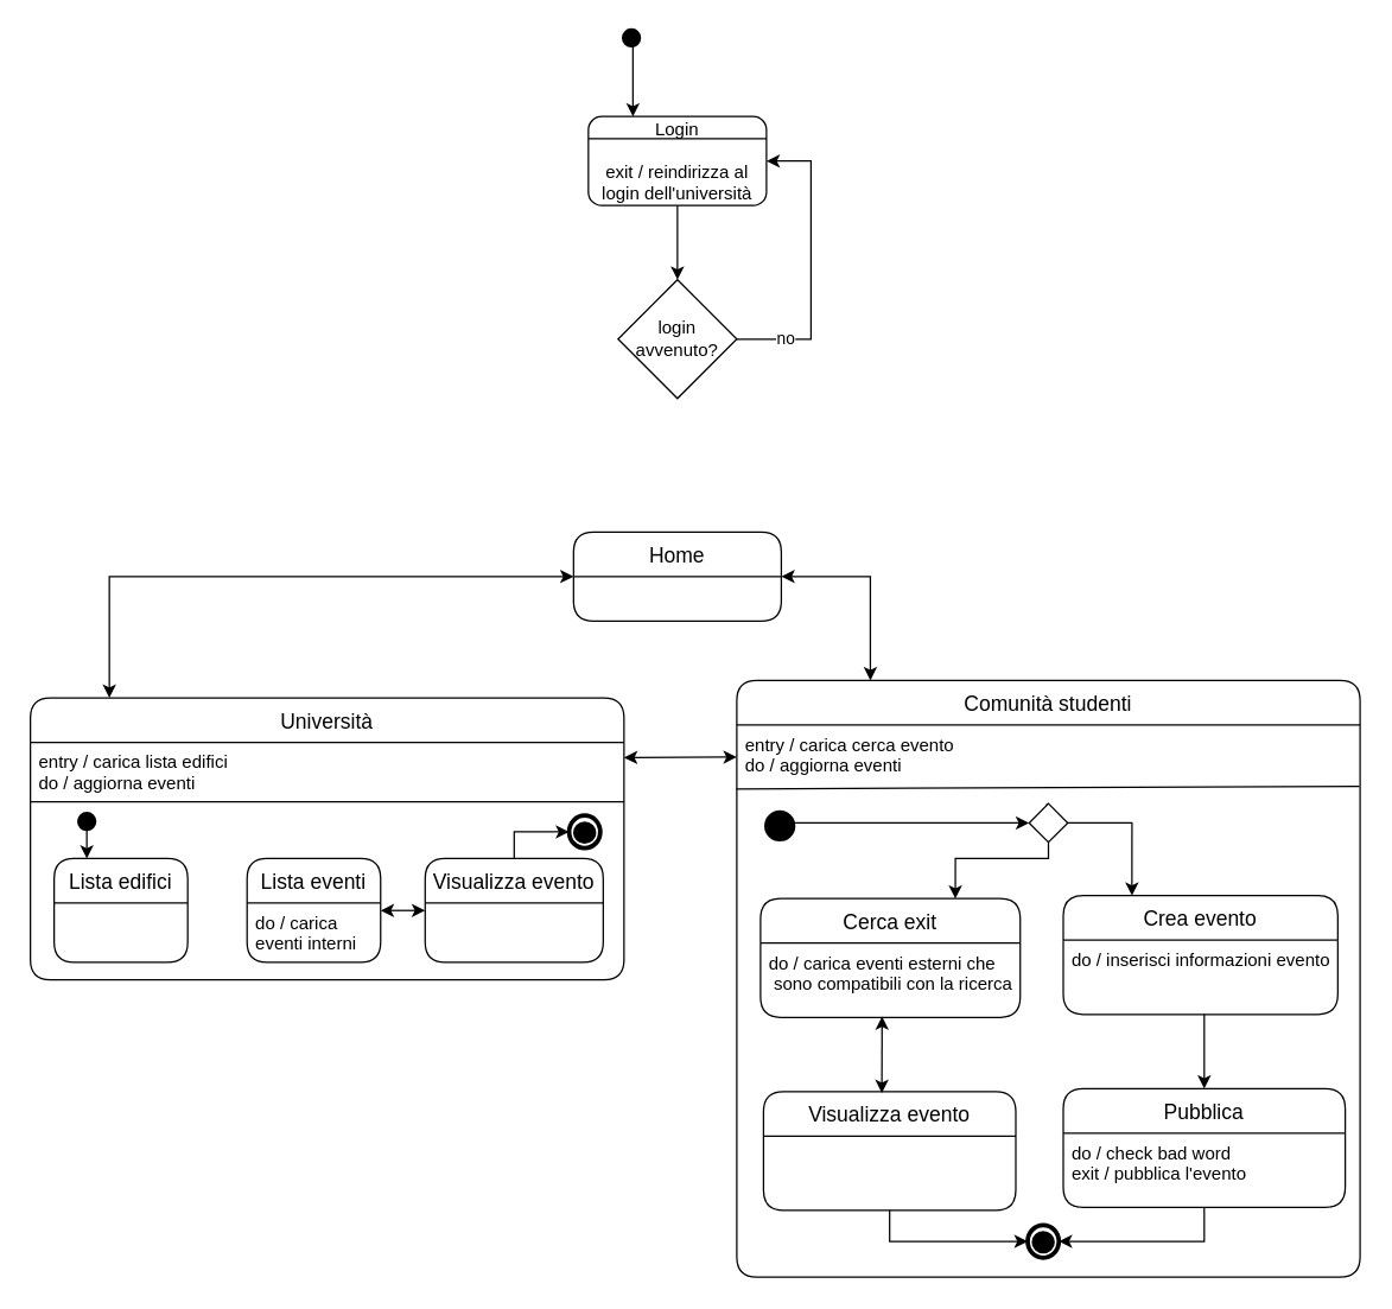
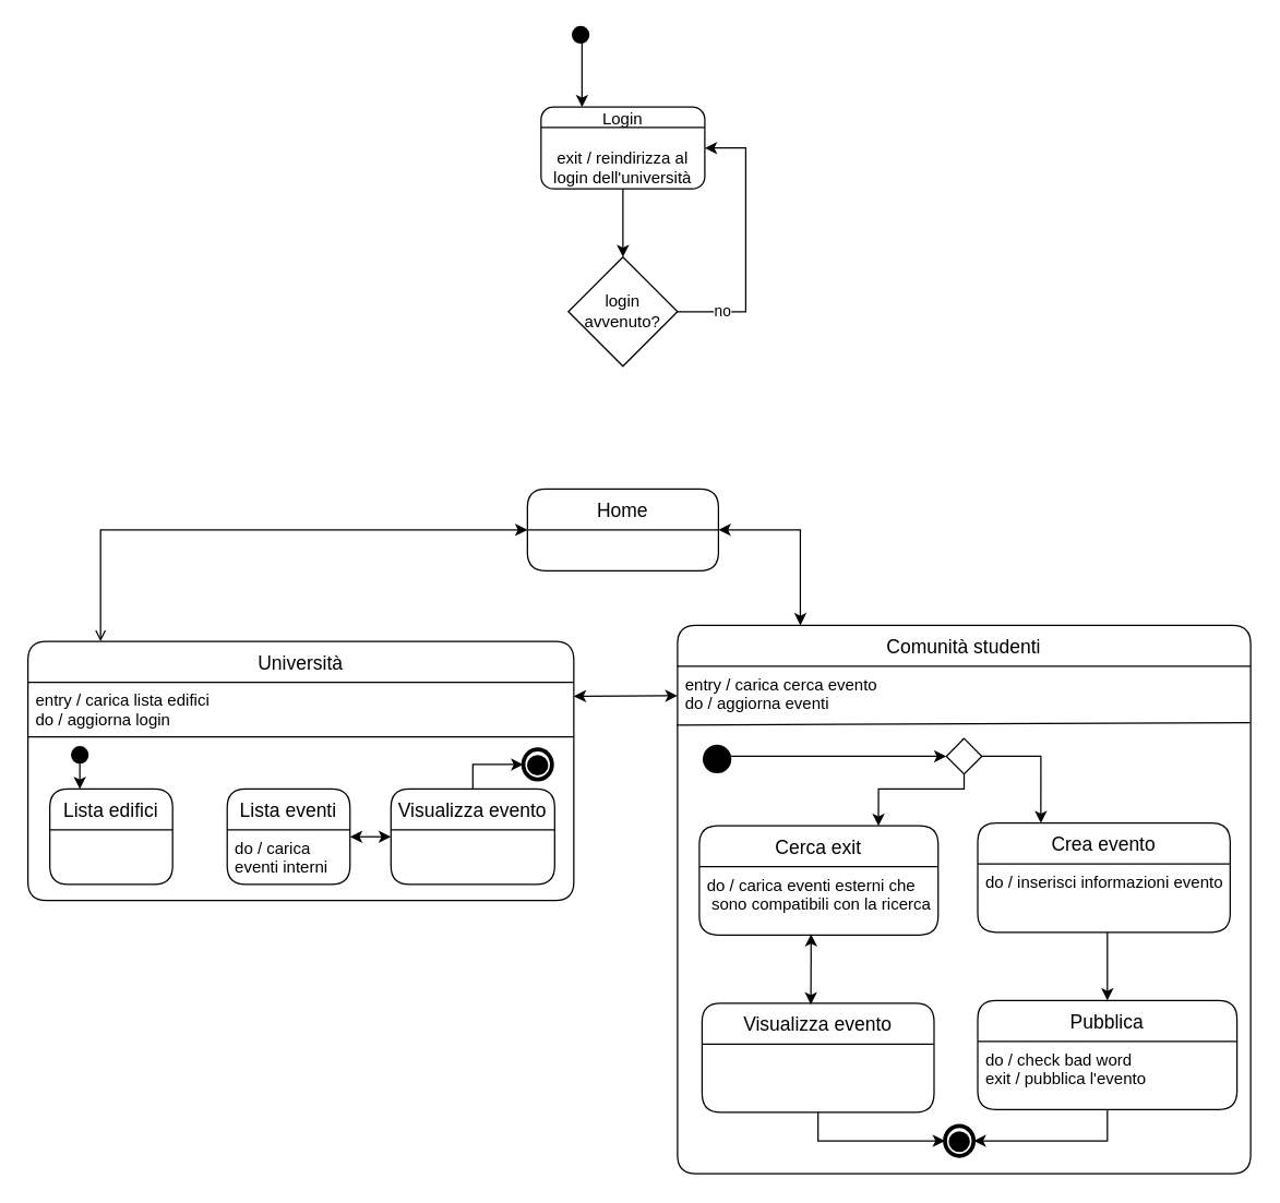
- <mxCell id="14" style="edgeStyle=orthogonalEdgeStyle;rounded=0;orthogonalLoop=1;jettySize=auto;html=1;entryX=0.133;entryY=0;entryDx=0;entryDy=0;entryPerimeter=0;startArrow=classic;startFill=1;exitX=0;exitY=0.5;exitDx=0;exitDy=0;" edge="1" parent="1" source="12" target="32"><mxGeometry relative="1" as="geometry"><Array as="points"><mxPoint x="73" y="388" /></Array></mxGeometry></mxCell>
+ <mxCell id="14" style="edgeStyle=orthogonalEdgeStyle;rounded=0;orthogonalLoop=1;jettySize=auto;html=1;entryX=0.133;entryY=0;entryDx=0;entryDy=0;entryPerimeter=0;startArrow=classic;startFill=1;exitX=0;exitY=0.5;exitDx=0;exitDy=0;endArrow=open;" edge="1" parent="1" source="12" target="32"><mxGeometry relative="1" as="geometry"><Array as="points"><mxPoint x="73" y="388" /></Array></mxGeometry></mxCell>
- <mxCell id="33" value="entry / carica lista edifici&#10;do / aggiorna eventi&#10;" style="align=left;strokeColor=none;fillColor=none;spacingLeft=4;fontSize=12;verticalAlign=top;resizable=0;rotatable=0;part=1;" vertex="1" parent="32"><mxGeometry y="30" width="400" height="160" as="geometry" /></mxCell>
+ <mxCell id="33" value="entry / carica lista edifici&#10;do / aggiorna login&#10;" style="align=left;strokeColor=none;fillColor=none;spacingLeft=4;fontSize=12;verticalAlign=top;resizable=0;rotatable=0;part=1;" vertex="1" parent="32"><mxGeometry y="30" width="400" height="160" as="geometry" /></mxCell>
